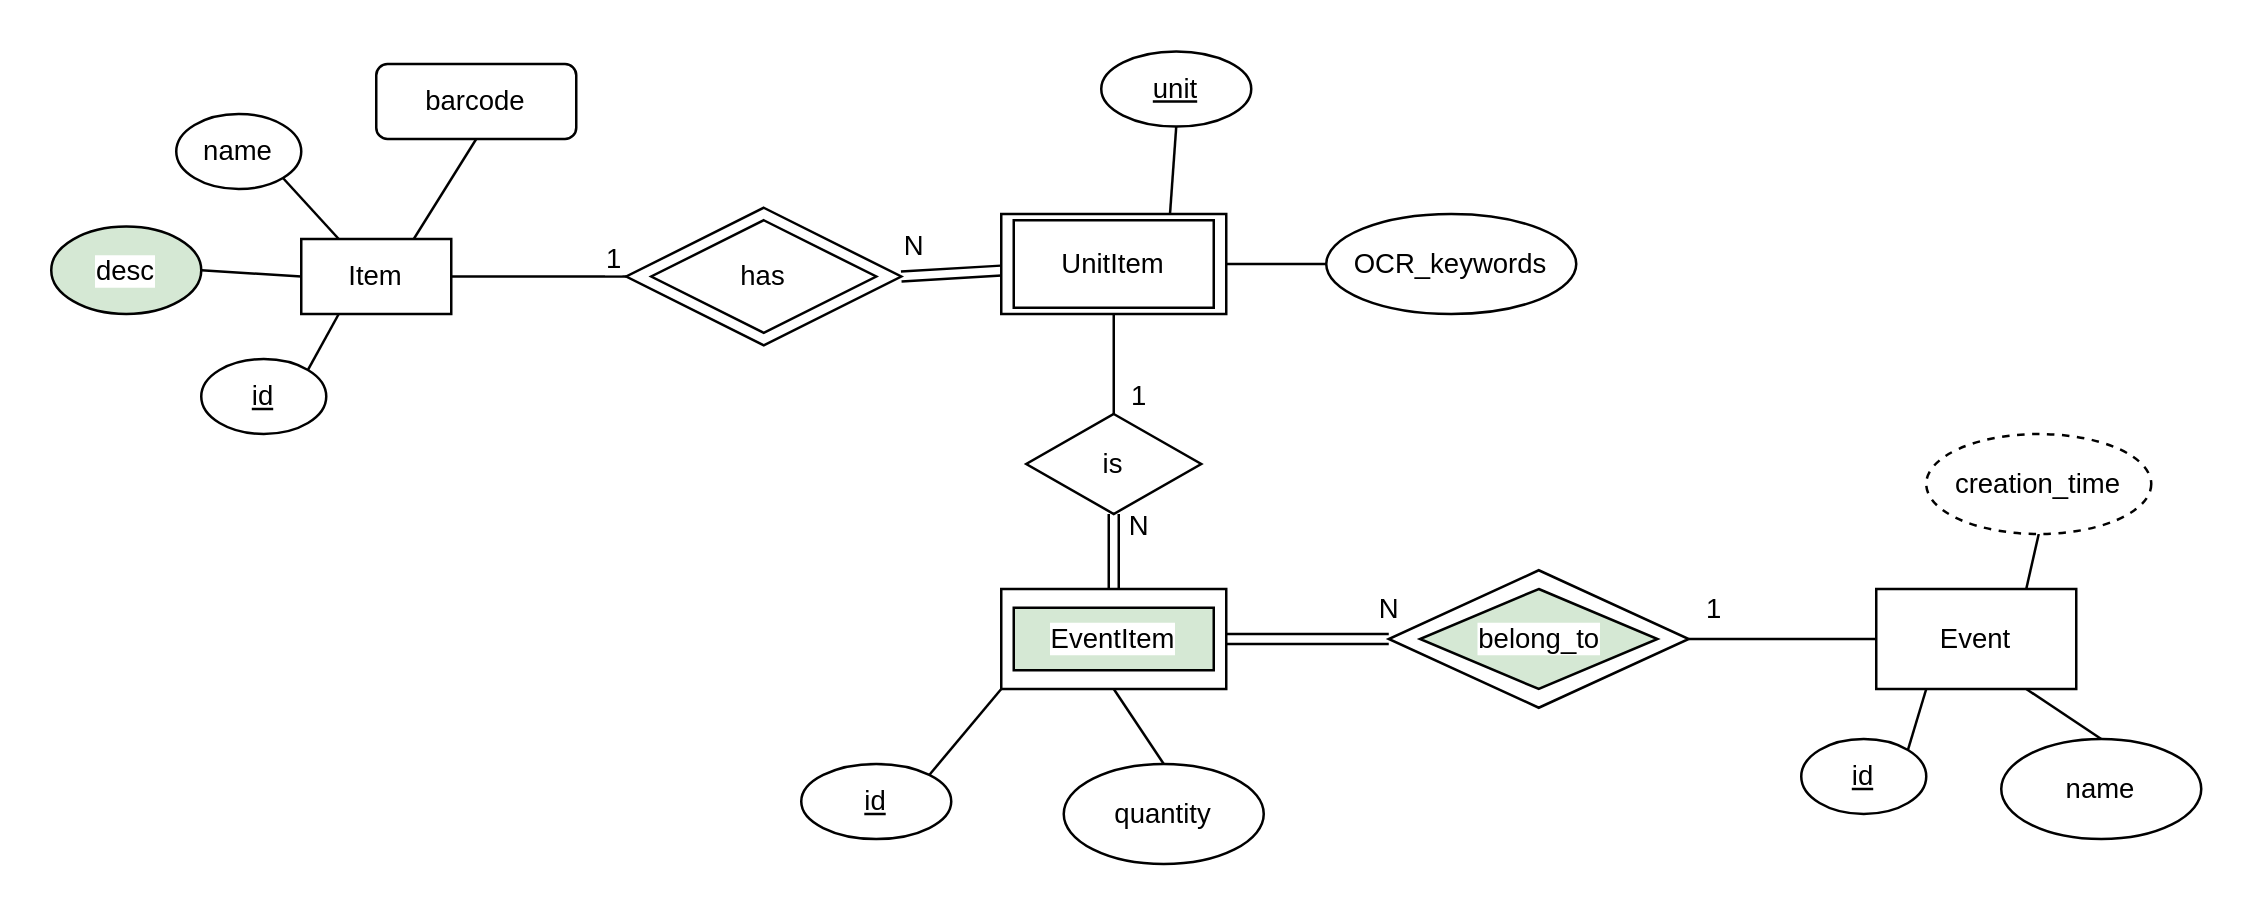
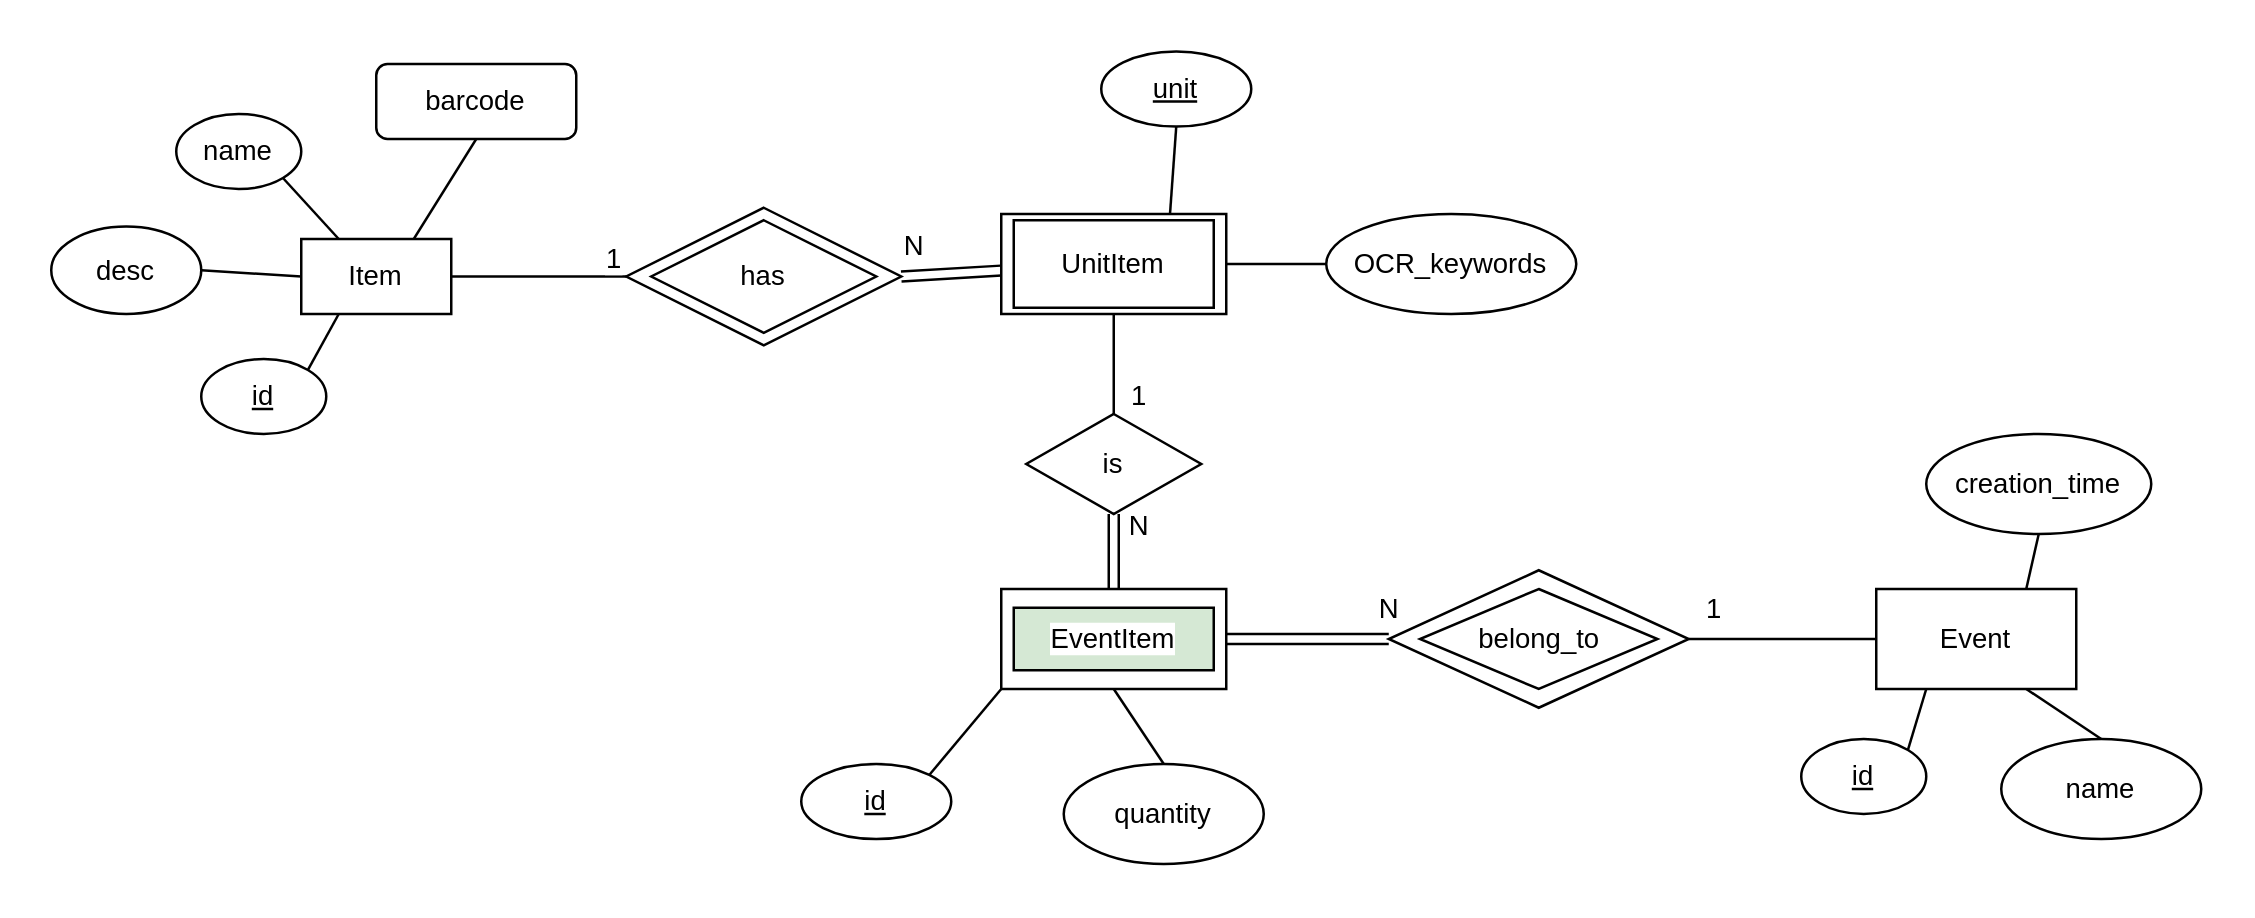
- <mxCell id="30" value="desc" style="ellipse;whiteSpace=wrap;html=1;fontFamily=Helvetica;fontSize=11;fontColor=default;labelBackgroundColor=default;fillColor=#d5e8d4;" vertex="1" parent="1"><mxGeometry x="20" y="90" width="60" height="35" as="geometry" /></mxCell>
+ <mxCell id="30" value="desc" style="ellipse;whiteSpace=wrap;html=1;fontFamily=Helvetica;fontSize=11;fontColor=default;labelBackgroundColor=default;" vertex="1" parent="1"><mxGeometry x="20" y="90" width="60" height="35" as="geometry" /></mxCell>
- <mxCell id="28" value="creation_time" style="ellipse;whiteSpace=wrap;html=1;fontFamily=Helvetica;fontSize=11;fontColor=default;labelBackgroundColor=default;dashed=1;" vertex="1" parent="1"><mxGeometry x="770" y="173" width="90" height="40" as="geometry" /></mxCell>
+ <mxCell id="28" value="creation_time" style="ellipse;whiteSpace=wrap;html=1;fontFamily=Helvetica;fontSize=11;fontColor=default;labelBackgroundColor=default;" vertex="1" parent="1"><mxGeometry x="770" y="173" width="90" height="40" as="geometry" /></mxCell>
- <mxCell id="45" value="belong_to" style="rhombus;whiteSpace=wrap;html=1;fontFamily=Helvetica;fontSize=11;fontColor=default;labelBackgroundColor=default;fillColor=#d5e8d4;" vertex="1" parent="1"><mxGeometry x="567.5" y="235" width="95" height="40" as="geometry" /></mxCell>
+ <mxCell id="45" value="belong_to" style="rhombus;whiteSpace=wrap;html=1;fontFamily=Helvetica;fontSize=11;fontColor=default;labelBackgroundColor=default;" vertex="1" parent="1"><mxGeometry x="567.5" y="235" width="95" height="40" as="geometry" /></mxCell>
